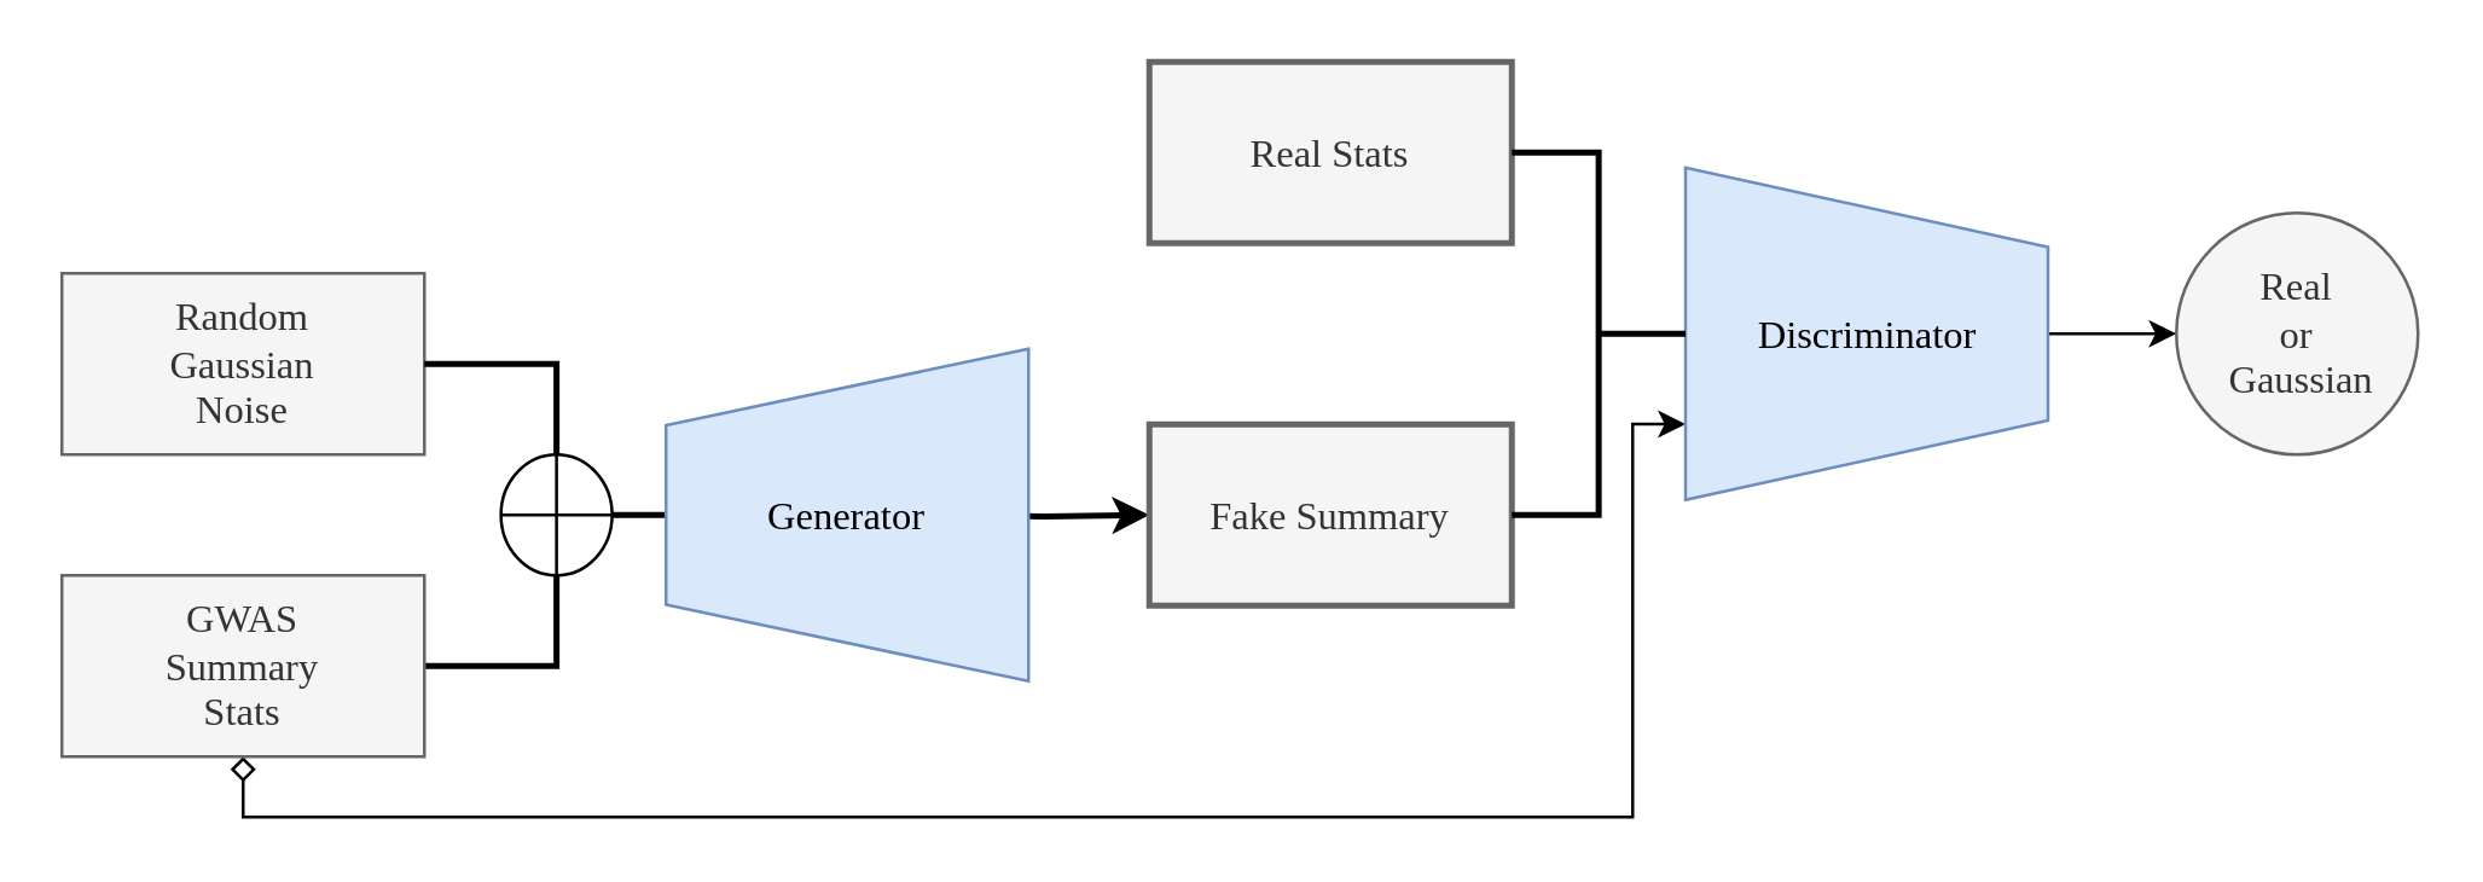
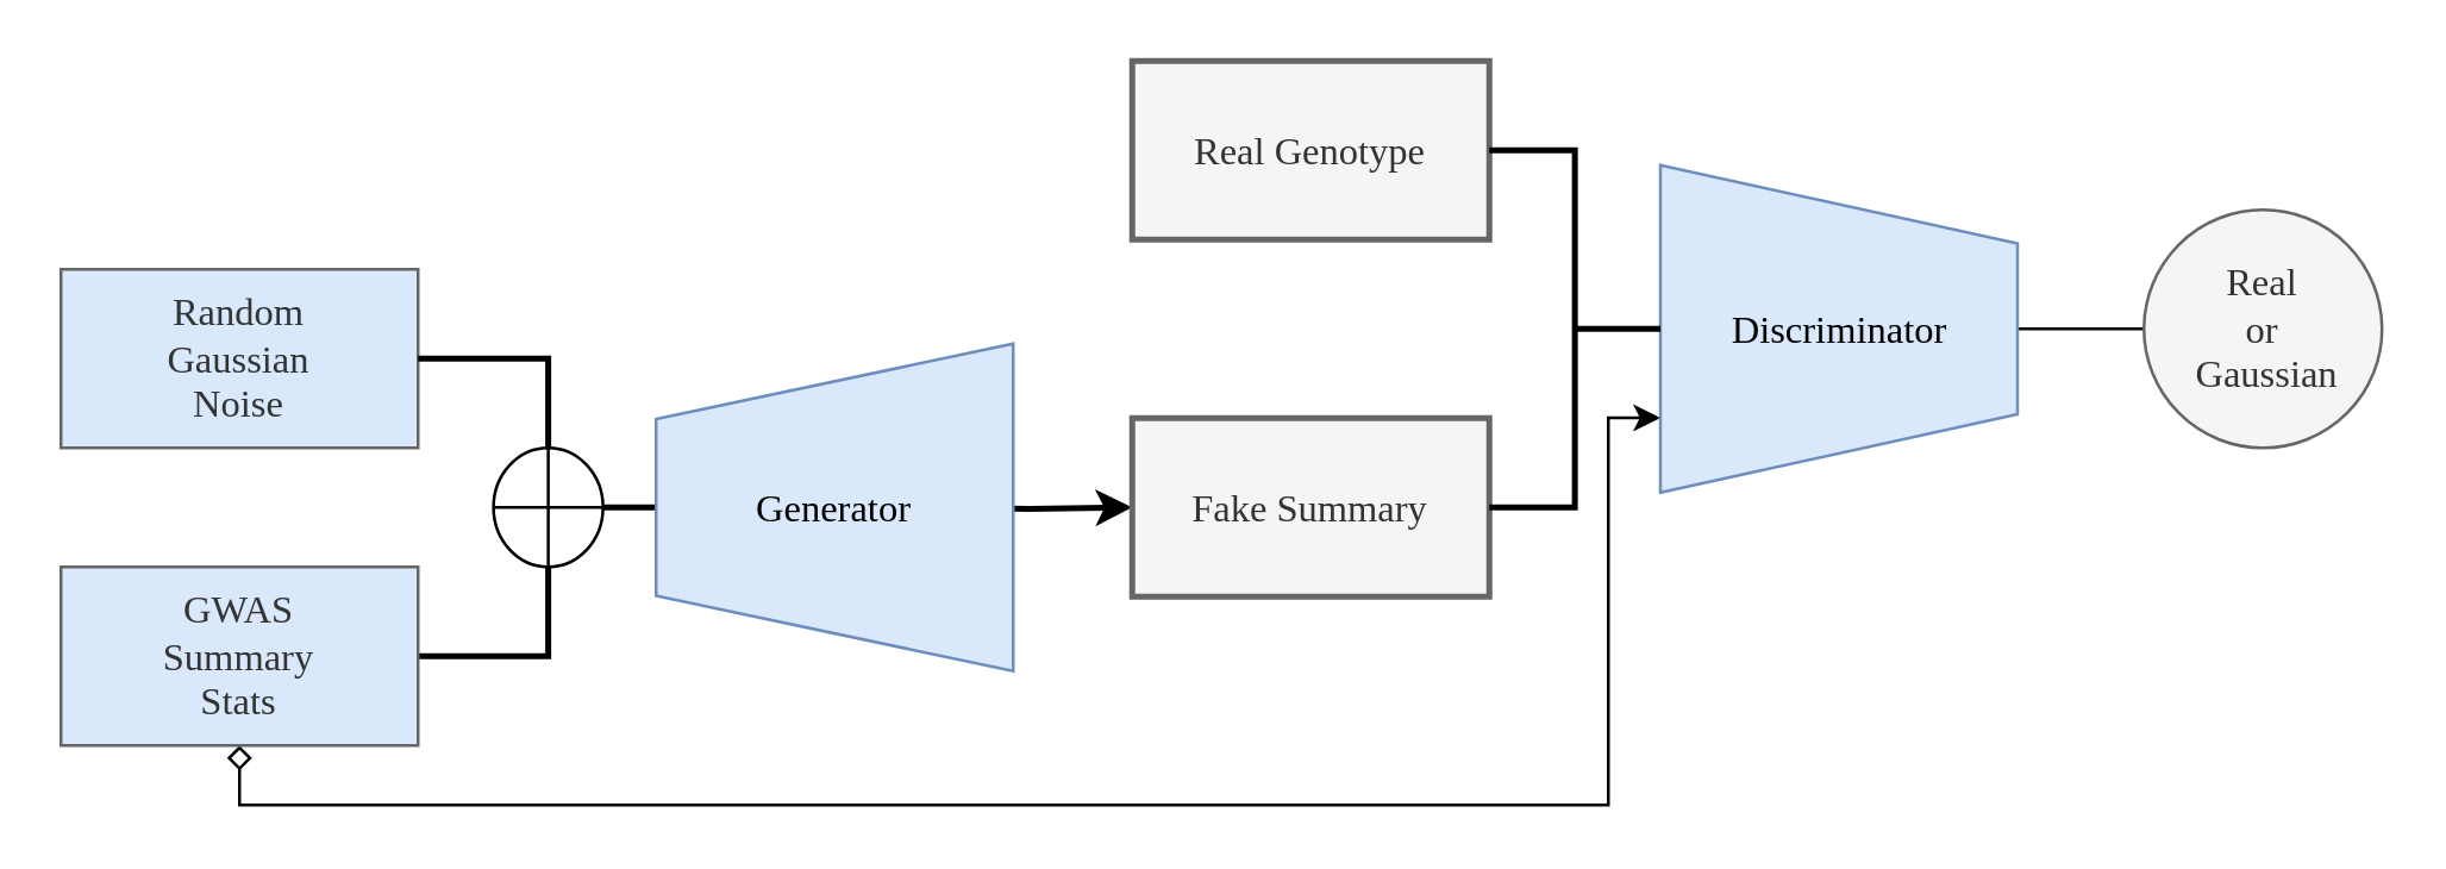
- <mxCell id="7" value="&lt;font style=&quot;font-size: 13px;&quot;&gt;Real Stats&lt;br&gt;&lt;/font&gt;" style="rounded=0;whiteSpace=wrap;html=1;arcSize=8;strokeWidth=2;fillColor=#f5f5f5;fontColor=#333333;strokeColor=#666666;fontSize=13;fontFamily=Verdana;" vertex="1" parent="1"><mxGeometry x="380" y="20" width="120" height="60" as="geometry" /></mxCell>
+ <mxCell id="7" value="&lt;font style=&quot;font-size: 13px;&quot;&gt;Real Genotype&lt;br&gt;&lt;/font&gt;" style="rounded=0;whiteSpace=wrap;html=1;arcSize=8;strokeWidth=2;fillColor=#f5f5f5;fontColor=#333333;strokeColor=#666666;fontSize=13;fontFamily=Verdana;" vertex="1" parent="1"><mxGeometry x="380" y="20" width="120" height="60" as="geometry" /></mxCell>
- <mxCell id="9" value="" style="edgeStyle=orthogonalEdgeStyle;rounded=0;orthogonalLoop=1;jettySize=auto;html=1;fontSize=13;fontFamily=Verdana;" edge="1" parent="1" source="10" target="13"><mxGeometry relative="1" as="geometry" /></mxCell>
+ <mxCell id="9" value="" style="edgeStyle=orthogonalEdgeStyle;rounded=0;orthogonalLoop=1;jettySize=auto;html=1;fontSize=13;fontFamily=Verdana;endArrow=none;" edge="1" parent="1" source="10" target="13"><mxGeometry relative="1" as="geometry" /></mxCell>
- <mxCell id="3" value="&lt;div style=&quot;font-size: 13px;&quot;&gt;&lt;font style=&quot;font-size: 13px;&quot;&gt;Random&lt;br style=&quot;font-size: 13px;&quot;&gt;&lt;/font&gt;&lt;/div&gt;&lt;div style=&quot;font-size: 13px;&quot;&gt;&lt;font style=&quot;font-size: 13px;&quot;&gt;Gaussian&lt;/font&gt;&lt;/div&gt;&lt;div style=&quot;font-size: 13px;&quot;&gt;&lt;font style=&quot;font-size: 13px;&quot;&gt;Noise&lt;br style=&quot;font-size: 13px;&quot;&gt;&lt;/font&gt;&lt;/div&gt;" style="rounded=0;html=1;rotation=0;whiteSpace=wrap;direction=east;fillColor=#f5f5f5;fontColor=#333333;strokeColor=#666666;fontSize=13;fontFamily=Verdana;" vertex="1" parent="1"><mxGeometry x="20" y="90" width="120" height="60" as="geometry" /></mxCell>
+ <mxCell id="3" value="&lt;div style=&quot;font-size: 13px;&quot;&gt;&lt;font style=&quot;font-size: 13px;&quot;&gt;Random&lt;br style=&quot;font-size: 13px;&quot;&gt;&lt;/font&gt;&lt;/div&gt;&lt;div style=&quot;font-size: 13px;&quot;&gt;&lt;font style=&quot;font-size: 13px;&quot;&gt;Gaussian&lt;/font&gt;&lt;/div&gt;&lt;div style=&quot;font-size: 13px;&quot;&gt;&lt;font style=&quot;font-size: 13px;&quot;&gt;Noise&lt;br style=&quot;font-size: 13px;&quot;&gt;&lt;/font&gt;&lt;/div&gt;" style="rounded=0;html=1;rotation=0;whiteSpace=wrap;direction=east;fillColor=#dae8fc;fontColor=#333333;strokeColor=#666666;fontSize=13;fontFamily=Verdana;" vertex="1" parent="1"><mxGeometry x="20" y="90" width="120" height="60" as="geometry" /></mxCell>
- <mxCell id="6" value="&lt;div&gt;&lt;font style=&quot;font-size: 13px;&quot;&gt;GWAS&lt;/font&gt;&lt;/div&gt;&lt;div&gt;&lt;font style=&quot;font-size: 13px;&quot;&gt;Summary&lt;/font&gt;&lt;/div&gt;&lt;div&gt;&lt;font style=&quot;font-size: 13px;&quot;&gt;Stats&lt;/font&gt;&lt;/div&gt;" style="rounded=0;whiteSpace=wrap;html=1;rotation=0;verticalAlign=middle;fillColor=#f5f5f5;fontColor=#333333;strokeColor=#666666;fontSize=13;fontFamily=Verdana;" vertex="1" parent="1"><mxGeometry x="20" y="190" width="120" height="60" as="geometry" /></mxCell>
+ <mxCell id="6" value="&lt;div&gt;&lt;font style=&quot;font-size: 13px;&quot;&gt;GWAS&lt;/font&gt;&lt;/div&gt;&lt;div&gt;&lt;font style=&quot;font-size: 13px;&quot;&gt;Summary&lt;/font&gt;&lt;/div&gt;&lt;div&gt;&lt;font style=&quot;font-size: 13px;&quot;&gt;Stats&lt;/font&gt;&lt;/div&gt;" style="rounded=0;whiteSpace=wrap;html=1;rotation=0;verticalAlign=middle;fillColor=#dae8fc;fontColor=#333333;strokeColor=#666666;fontSize=13;fontFamily=Verdana;" vertex="1" parent="1"><mxGeometry x="20" y="190" width="120" height="60" as="geometry" /></mxCell>
